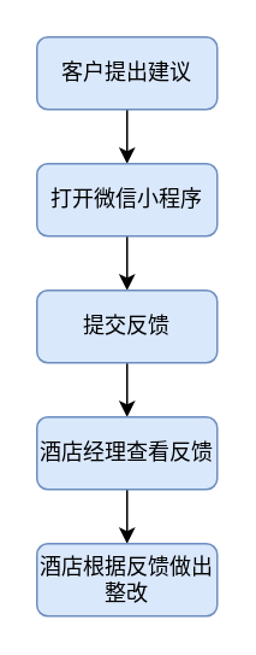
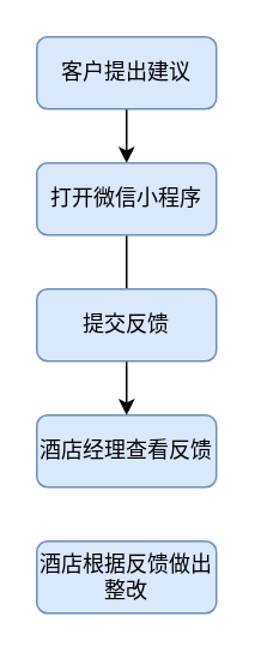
- <mxCell id="4" style="edgeStyle=orthogonalEdgeStyle;rounded=0;orthogonalLoop=1;jettySize=auto;html=1;exitX=0.5;exitY=1;exitDx=0;exitDy=0;entryX=0.5;entryY=0;entryDx=0;entryDy=0;" edge="1" parent="1" source="5" target="7"><mxGeometry relative="1" as="geometry" /></mxCell>
+ <mxCell id="4" style="edgeStyle=orthogonalEdgeStyle;rounded=0;orthogonalLoop=1;jettySize=auto;html=1;exitX=0.5;exitY=1;exitDx=0;exitDy=0;entryX=0.5;entryY=0;entryDx=0;entryDy=0;endArrow=none;" edge="1" parent="1" source="5" target="7"><mxGeometry relative="1" as="geometry" /></mxCell>
- <mxCell id="8" style="edgeStyle=orthogonalEdgeStyle;rounded=0;orthogonalLoop=1;jettySize=auto;html=1;exitX=0.5;exitY=1;exitDx=0;exitDy=0;" edge="1" parent="1" source="9" target="10"><mxGeometry relative="1" as="geometry" /></mxCell>
